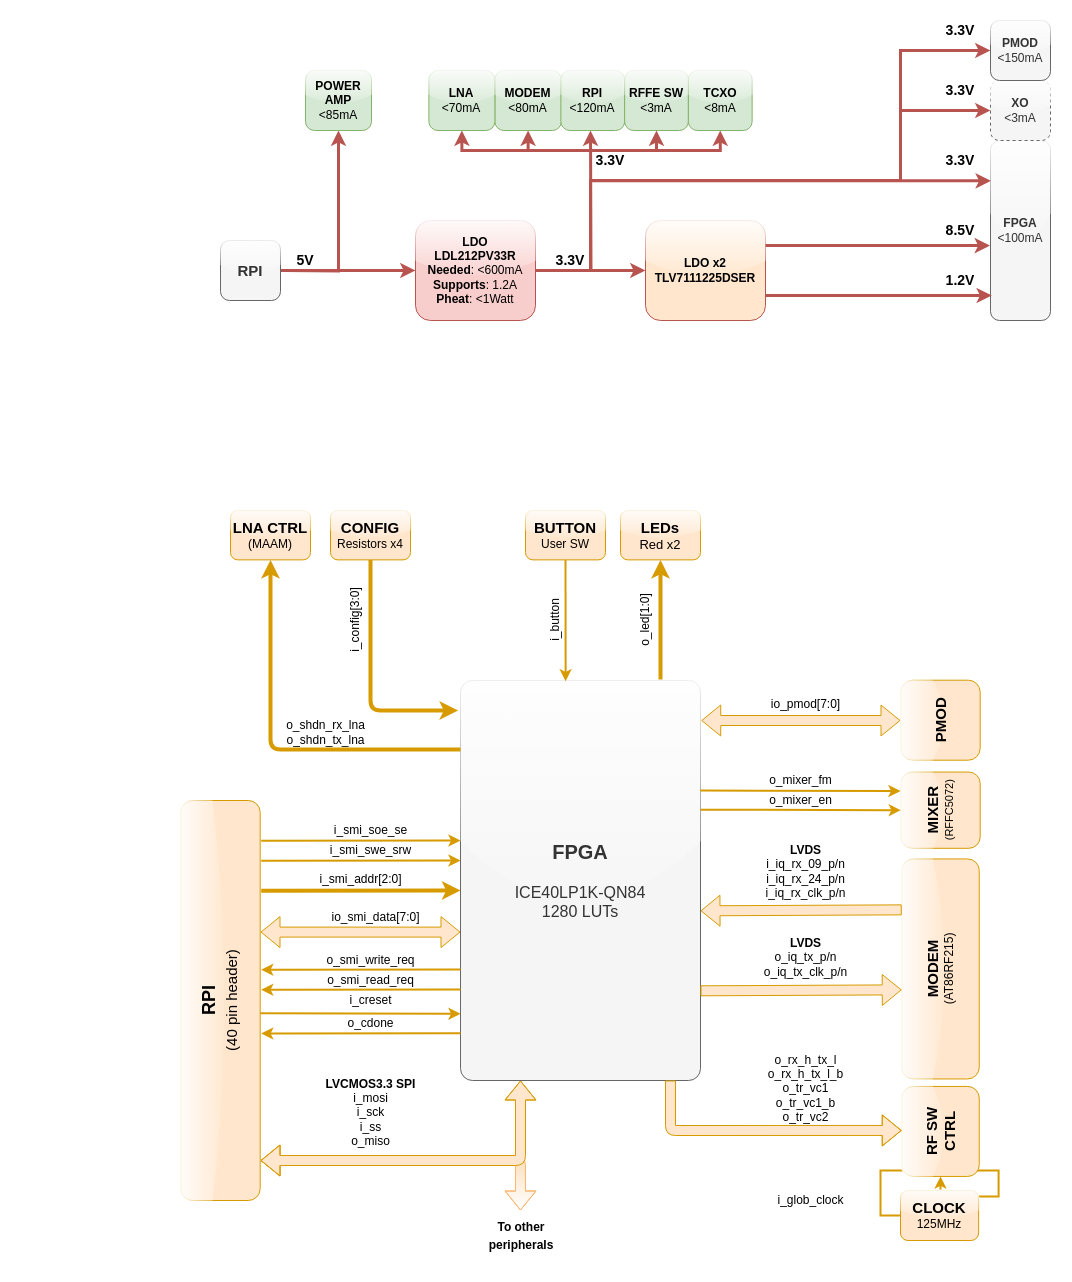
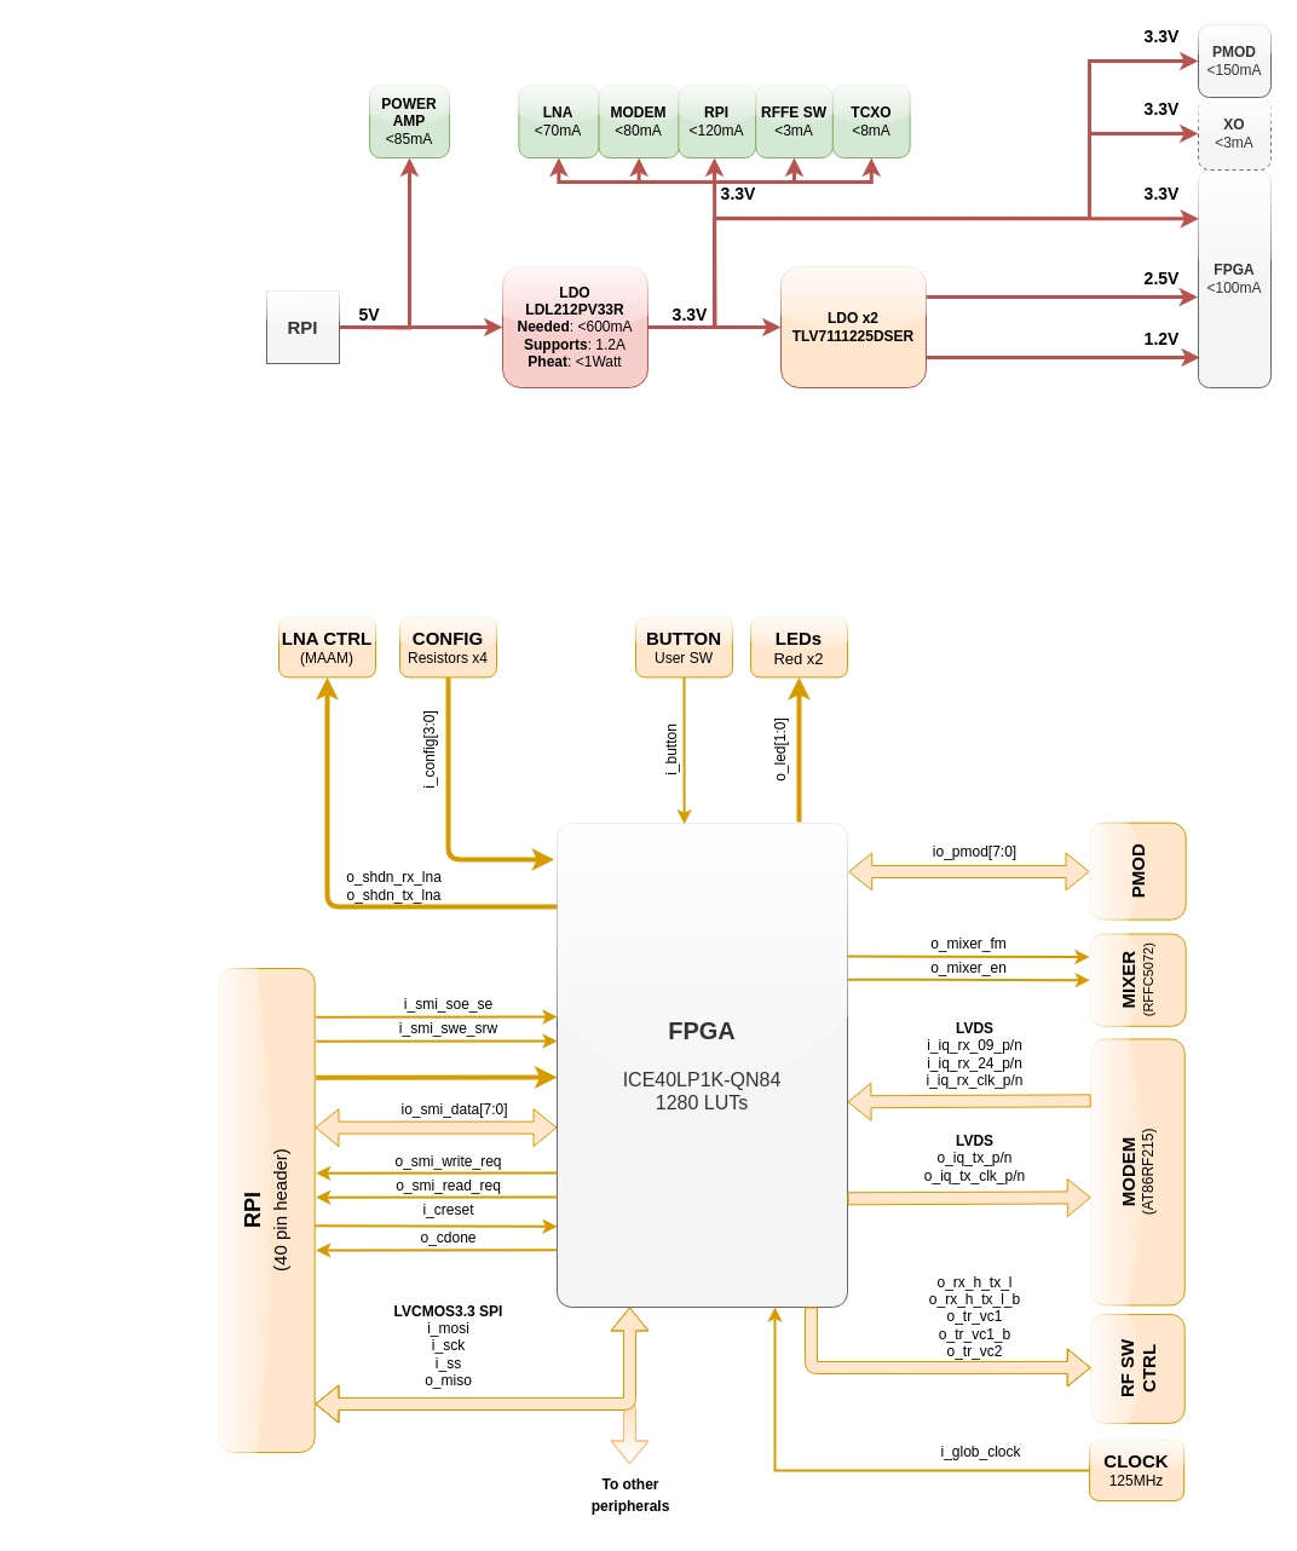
- <mxCell id="56" value="8.5V" style="text;html=1;strokeColor=none;fillColor=none;align=center;verticalAlign=middle;whiteSpace=wrap;rounded=0;fontSize=14;fontStyle=1" parent="48" vertex="1"><mxGeometry x="720" y="200" width="40" height="20" as="geometry" /></mxCell>
+ <mxCell id="56" value="2.5V" style="text;html=1;strokeColor=none;fillColor=none;align=center;verticalAlign=middle;whiteSpace=wrap;rounded=0;fontSize=14;fontStyle=1" parent="48" vertex="1"><mxGeometry x="720" y="200" width="40" height="20" as="geometry" /></mxCell>
- <mxCell id="79" value="&lt;span style=&quot;font-size: 15px;&quot;&gt;RPI&lt;/span&gt;" style="rounded=1;whiteSpace=wrap;html=1;fillColor=#f5f5f5;strokeColor=#666666;fontColor=#333333;glass=1;fontStyle=1;fontSize=15;" parent="48" vertex="1"><mxGeometry y="220" width="60" height="60" as="geometry" /></mxCell>
+ <mxCell id="79" value="&lt;span style=&quot;font-size: 15px;&quot;&gt;RPI&lt;/span&gt;" style="whiteSpace=wrap;html=1;fillColor=#f5f5f5;strokeColor=#666666;fontColor=#333333;glass=1;fontStyle=1;fontSize=15;rounded=0;" parent="48" vertex="1"><mxGeometry y="220" width="60" height="60" as="geometry" /></mxCell>
- <mxCell id="43" value="i_smi_addr[2:0]" style="text;html=1;align=center;verticalAlign=middle;resizable=0;points=[];autosize=1;" parent="1" vertex="1"><mxGeometry x="310.36" y="869" width="100" height="20" as="geometry" /></mxCell>
- <mxCell id="6" style="edgeStyle=orthogonalEdgeStyle;rounded=0;orthogonalLoop=1;jettySize=auto;html=1;exitX=0;exitY=0.5;exitDx=0;exitDy=0;fillColor=#ffe6cc;strokeColor=#d79b00;strokeWidth=2;" parent="1" source="7" target="34" edge="1"><mxGeometry relative="1" as="geometry" /></mxCell>
+ <mxCell id="6" style="edgeStyle=orthogonalEdgeStyle;rounded=0;orthogonalLoop=1;jettySize=auto;html=1;exitX=0;exitY=0.5;exitDx=0;exitDy=0;entryX=0.75;entryY=1;entryDx=0;entryDy=0;fillColor=#ffe6cc;strokeColor=#d79b00;strokeWidth=2;" parent="1" source="7" target="2" edge="1"><mxGeometry relative="1" as="geometry" /></mxCell>
